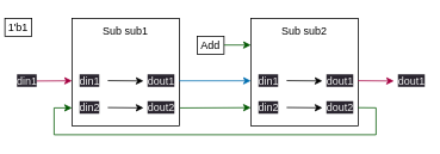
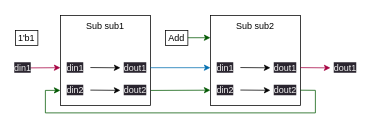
- <mxCell id="27" value="1'b1" style="rounded=0;whiteSpace=wrap;html=1;" vertex="1" parent="1"><mxGeometry x="5" y="20" width="30" height="20" as="geometry" /></mxCell>
+ <mxCell id="27" value="1'b1" style="rounded=0;whiteSpace=wrap;html=1;" vertex="1" parent="1"><mxGeometry x="20" y="40" width="30" height="20" as="geometry" /></mxCell>
